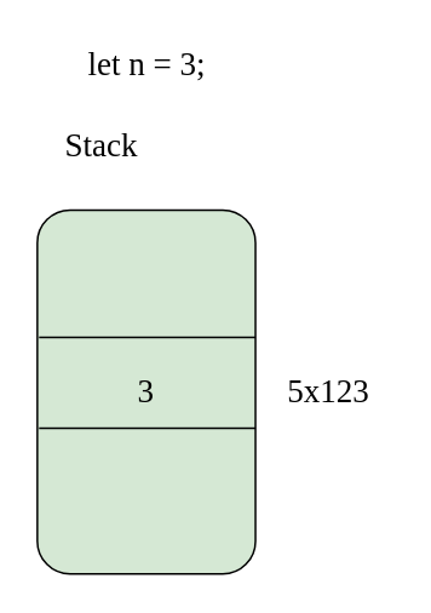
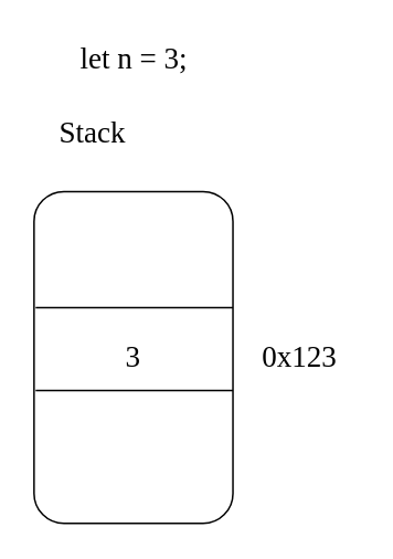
- <mxCell id="2" value="&lt;font style=&quot;font-size: 18px;&quot;&gt;3&lt;/font&gt;" style="rounded=1;whiteSpace=wrap;html=1;fontSize=18;fontFamily=Comic Sans MS;fillColor=#d5e8d4;" parent="1" vertex="1"><mxGeometry x="20" y="115" width="120" height="200" as="geometry" /></mxCell>
+ <mxCell id="2" value="&lt;font style=&quot;font-size: 18px;&quot;&gt;3&lt;/font&gt;" style="rounded=1;whiteSpace=wrap;html=1;fontSize=18;fontFamily=Comic Sans MS;" parent="1" vertex="1"><mxGeometry x="20" y="115" width="120" height="200" as="geometry" /></mxCell>
- <mxCell id="8" value="5x123" style="text;html=1;align=center;verticalAlign=middle;resizable=0;points=[];autosize=1;strokeColor=none;fillColor=none;fontSize=18;fontFamily=Comic Sans MS;" parent="1" vertex="1"><mxGeometry x="145" y="200" width="70" height="30" as="geometry" /></mxCell>
+ <mxCell id="8" value="0x123" style="text;html=1;align=center;verticalAlign=middle;resizable=0;points=[];autosize=1;strokeColor=none;fillColor=none;fontSize=18;fontFamily=Comic Sans MS;" parent="1" vertex="1"><mxGeometry x="145" y="200" width="70" height="30" as="geometry" /></mxCell>
